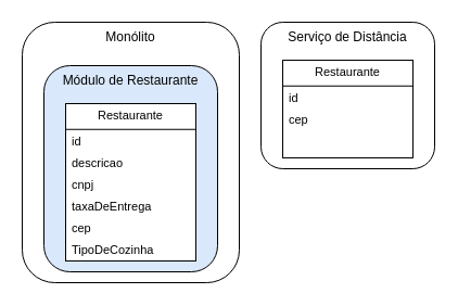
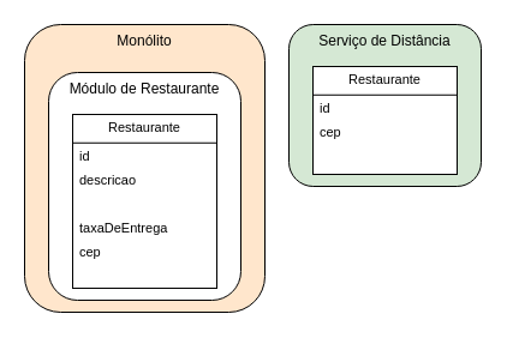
- <mxCell id="2" value="Monólito" style="rounded=1;whiteSpace=wrap;html=1;verticalAlign=top;" vertex="1" parent="1"><mxGeometry x="20" y="20" width="200" height="240" as="geometry" /></mxCell>
+ <mxCell id="2" value="Monólito" style="rounded=1;whiteSpace=wrap;html=1;verticalAlign=top;fillColor=#ffe6cc;" vertex="1" parent="1"><mxGeometry x="20" y="20" width="200" height="240" as="geometry" /></mxCell>
- <mxCell id="4" value="Serviço de Distância" style="rounded=1;whiteSpace=wrap;html=1;verticalAlign=top;" vertex="1" parent="1"><mxGeometry x="240" y="20" width="160" height="135" as="geometry" /></mxCell>
+ <mxCell id="4" value="Serviço de Distância" style="rounded=1;whiteSpace=wrap;html=1;verticalAlign=top;fillColor=#d5e8d4;" vertex="1" parent="1"><mxGeometry x="240" y="20" width="160" height="135" as="geometry" /></mxCell>
- <mxCell id="3" value="Módulo de Restaurante" style="rounded=1;whiteSpace=wrap;html=1;verticalAlign=top;fillColor=#dae8fc;" vertex="1" parent="1"><mxGeometry x="40" y="60" width="160" height="190" as="geometry" /></mxCell>
+ <mxCell id="3" value="Módulo de Restaurante" style="rounded=1;whiteSpace=wrap;html=1;verticalAlign=top;" vertex="1" parent="1"><mxGeometry x="40" y="60" width="160" height="190" as="geometry" /></mxCell>
- <mxCell id="10" value="cnpj" style="text;html=1;strokeColor=none;fillColor=none;align=left;verticalAlign=middle;whiteSpace=wrap;rounded=0;fontSize=11;fontColor=#000000;spacingLeft=4;" vertex="1" parent="5"><mxGeometry y="65" width="70" height="20" as="geometry" /></mxCell>
- <mxCell id="13" value="TipoDeCozinha" style="text;html=1;strokeColor=none;fillColor=none;align=left;verticalAlign=middle;whiteSpace=wrap;rounded=0;fontSize=11;fontColor=#000000;spacingLeft=4;" vertex="1" parent="5"><mxGeometry y="125" width="70" height="20" as="geometry" /></mxCell>
